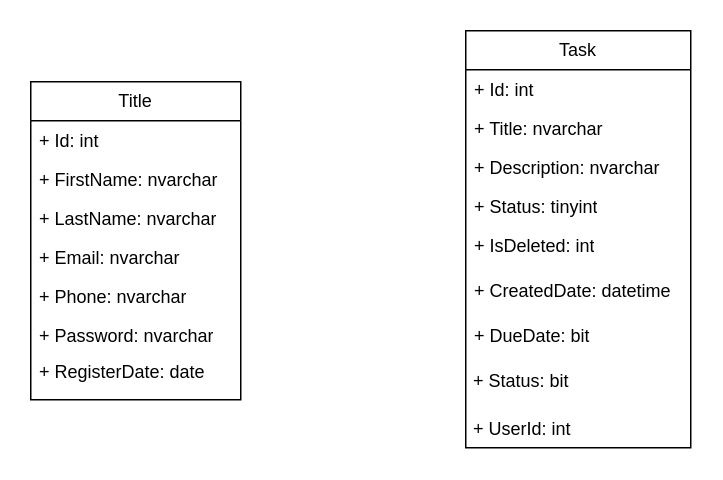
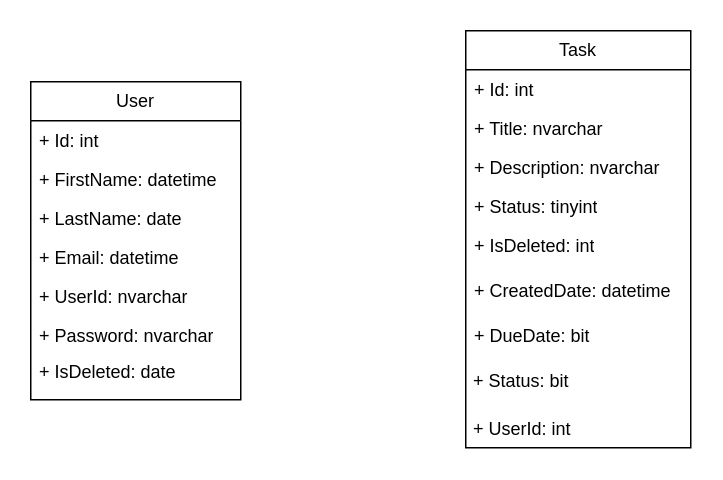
- <mxCell id="2" value="Title" style="swimlane;fontStyle=0;childLayout=stackLayout;horizontal=1;startSize=26;fillColor=none;horizontalStack=0;resizeParent=1;resizeParentMax=0;resizeLast=0;collapsible=1;marginBottom=0;whiteSpace=wrap;html=1;" parent="1" vertex="1"><mxGeometry x="20" y="54" width="140" height="212" as="geometry" /></mxCell>
+ <mxCell id="2" value="User" style="swimlane;fontStyle=0;childLayout=stackLayout;horizontal=1;startSize=26;fillColor=none;horizontalStack=0;resizeParent=1;resizeParentMax=0;resizeLast=0;collapsible=1;marginBottom=0;whiteSpace=wrap;html=1;" parent="1" vertex="1"><mxGeometry x="20" y="54" width="140" height="212" as="geometry" /></mxCell>
- <mxCell id="4" value="+ FirstName: nvarchar" style="text;strokeColor=none;fillColor=none;align=left;verticalAlign=top;spacingLeft=4;spacingRight=4;overflow=hidden;rotatable=0;points=[[0,0.5],[1,0.5]];portConstraint=eastwest;whiteSpace=wrap;html=1;" parent="2" vertex="1"><mxGeometry y="52" width="140" height="26" as="geometry" /></mxCell>
+ <mxCell id="4" value="+ FirstName: datetime" style="text;strokeColor=none;fillColor=none;align=left;verticalAlign=top;spacingLeft=4;spacingRight=4;overflow=hidden;rotatable=0;points=[[0,0.5],[1,0.5]];portConstraint=eastwest;whiteSpace=wrap;html=1;" parent="2" vertex="1"><mxGeometry y="52" width="140" height="26" as="geometry" /></mxCell>
- <mxCell id="5" value="+ LastName: nvarchar" style="text;strokeColor=none;fillColor=none;align=left;verticalAlign=top;spacingLeft=4;spacingRight=4;overflow=hidden;rotatable=0;points=[[0,0.5],[1,0.5]];portConstraint=eastwest;whiteSpace=wrap;html=1;" parent="2" vertex="1"><mxGeometry y="78" width="140" height="26" as="geometry" /></mxCell>
+ <mxCell id="5" value="+ LastName: date" style="text;strokeColor=none;fillColor=none;align=left;verticalAlign=top;spacingLeft=4;spacingRight=4;overflow=hidden;rotatable=0;points=[[0,0.5],[1,0.5]];portConstraint=eastwest;whiteSpace=wrap;html=1;" parent="2" vertex="1"><mxGeometry y="78" width="140" height="26" as="geometry" /></mxCell>
- <mxCell id="6" value="+ Email: nvarchar" style="text;strokeColor=none;fillColor=none;align=left;verticalAlign=top;spacingLeft=4;spacingRight=4;overflow=hidden;rotatable=0;points=[[0,0.5],[1,0.5]];portConstraint=eastwest;whiteSpace=wrap;html=1;" parent="2" vertex="1"><mxGeometry y="104" width="140" height="26" as="geometry" /></mxCell>
+ <mxCell id="6" value="+ Email: datetime" style="text;strokeColor=none;fillColor=none;align=left;verticalAlign=top;spacingLeft=4;spacingRight=4;overflow=hidden;rotatable=0;points=[[0,0.5],[1,0.5]];portConstraint=eastwest;whiteSpace=wrap;html=1;" parent="2" vertex="1"><mxGeometry y="104" width="140" height="26" as="geometry" /></mxCell>
- <mxCell id="7" value="+ Phone: nvarchar" style="text;strokeColor=none;fillColor=none;align=left;verticalAlign=top;spacingLeft=4;spacingRight=4;overflow=hidden;rotatable=0;points=[[0,0.5],[1,0.5]];portConstraint=eastwest;whiteSpace=wrap;html=1;" parent="2" vertex="1"><mxGeometry y="130" width="140" height="26" as="geometry" /></mxCell>
+ <mxCell id="7" value="+ UserId: nvarchar" style="text;strokeColor=none;fillColor=none;align=left;verticalAlign=top;spacingLeft=4;spacingRight=4;overflow=hidden;rotatable=0;points=[[0,0.5],[1,0.5]];portConstraint=eastwest;whiteSpace=wrap;html=1;" parent="2" vertex="1"><mxGeometry y="130" width="140" height="26" as="geometry" /></mxCell>
- <mxCell id="9" value="+ RegisterDate: date&amp;nbsp;" style="text;strokeColor=none;fillColor=none;align=left;verticalAlign=top;spacingLeft=4;spacingRight=4;overflow=hidden;rotatable=0;points=[[0,0.5],[1,0.5]];portConstraint=eastwest;whiteSpace=wrap;html=1;" parent="2" vertex="1"><mxGeometry y="180" width="140" height="32" as="geometry" /></mxCell>
+ <mxCell id="9" value="+ IsDeleted: date&amp;nbsp;" style="text;strokeColor=none;fillColor=none;align=left;verticalAlign=top;spacingLeft=4;spacingRight=4;overflow=hidden;rotatable=0;points=[[0,0.5],[1,0.5]];portConstraint=eastwest;whiteSpace=wrap;html=1;" parent="2" vertex="1"><mxGeometry y="180" width="140" height="32" as="geometry" /></mxCell>
